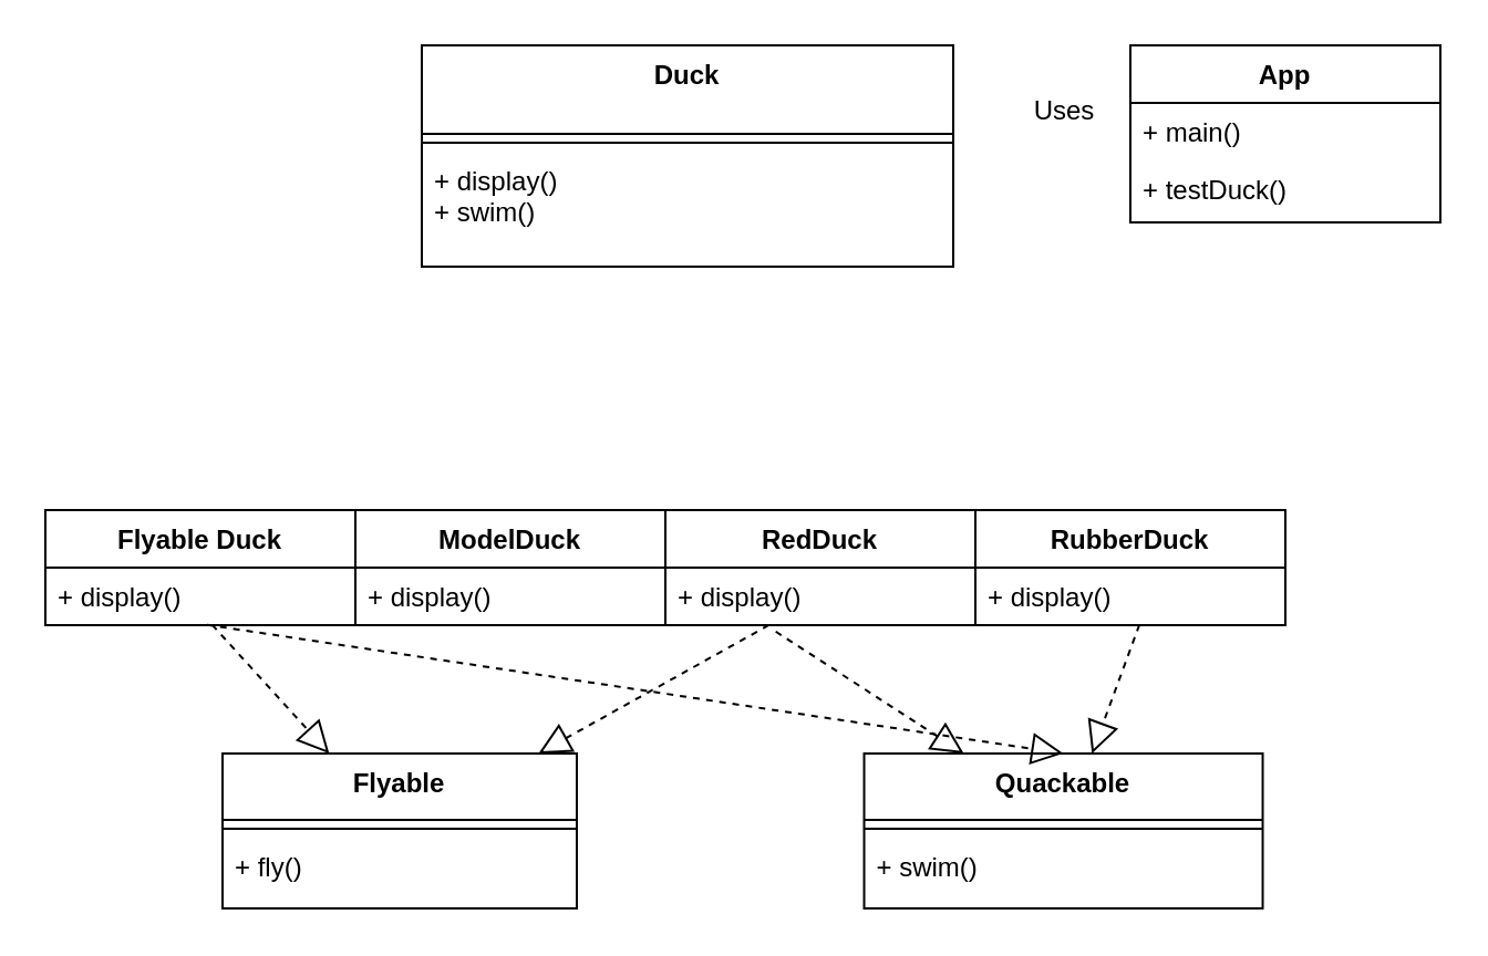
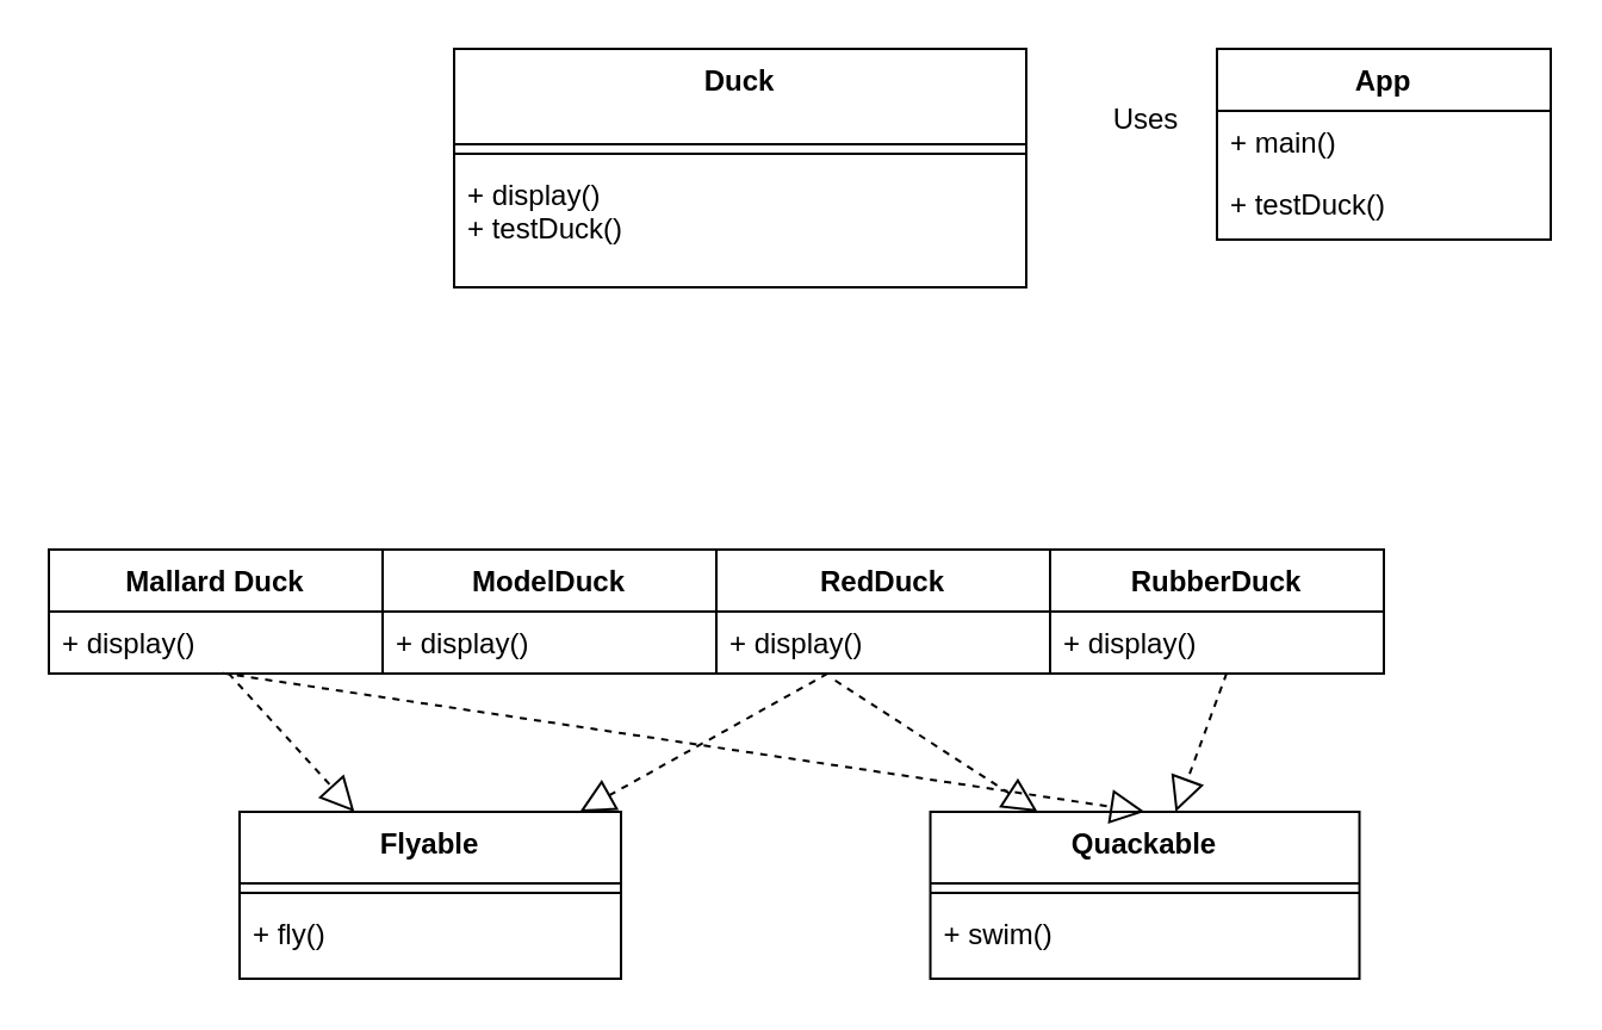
- <mxCell id="4" value="+ display()&#10;+ swim()" style="text;strokeColor=none;fillColor=none;align=left;verticalAlign=top;spacingLeft=4;spacingRight=4;overflow=hidden;rotatable=0;points=[[0,0.5],[1,0.5]];portConstraint=eastwest;" vertex="1" parent="2"><mxGeometry y="48" width="240" height="52" as="geometry" /></mxCell>
+ <mxCell id="4" value="+ display()&#10;+ testDuck()" style="text;strokeColor=none;fillColor=none;align=left;verticalAlign=top;spacingLeft=4;spacingRight=4;overflow=hidden;rotatable=0;points=[[0,0.5],[1,0.5]];portConstraint=eastwest;" vertex="1" parent="2"><mxGeometry y="48" width="240" height="52" as="geometry" /></mxCell>
- <mxCell id="5" value="Flyable Duck" style="swimlane;fontStyle=1;childLayout=stackLayout;horizontal=1;startSize=26;fillColor=none;horizontalStack=0;resizeParent=1;resizeParentMax=0;resizeLast=0;collapsible=1;marginBottom=0;" vertex="1" parent="1"><mxGeometry x="20" y="230" width="140" height="52" as="geometry" /></mxCell>
+ <mxCell id="5" value="Mallard Duck" style="swimlane;fontStyle=1;childLayout=stackLayout;horizontal=1;startSize=26;fillColor=none;horizontalStack=0;resizeParent=1;resizeParentMax=0;resizeLast=0;collapsible=1;marginBottom=0;" vertex="1" parent="1"><mxGeometry x="20" y="230" width="140" height="52" as="geometry" /></mxCell>
